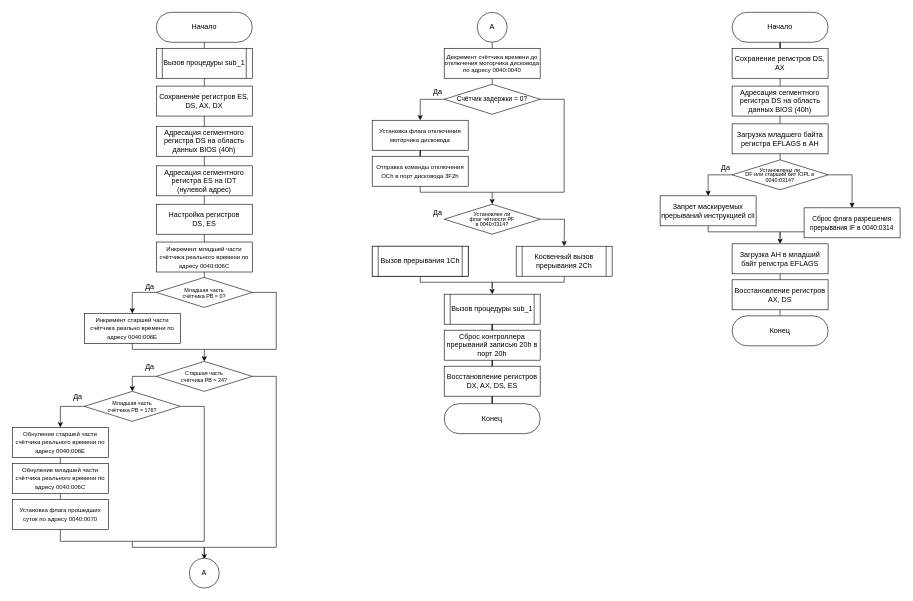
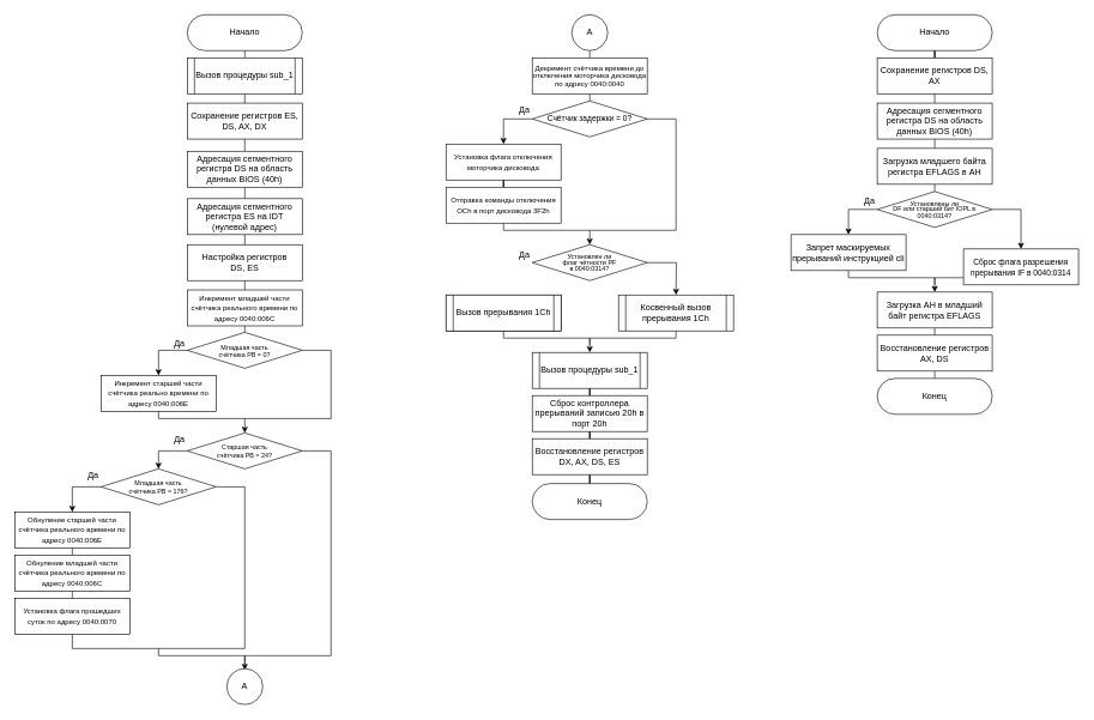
- <mxCell id="84" value="Косвенный вызов прерывания 2Ch" style="shape=process;whiteSpace=wrap;html=1;backgroundOutline=1;size=0.063;" vertex="1" parent="1"><mxGeometry x="860" y="410" width="160" height="50" as="geometry" /></mxCell>
+ <mxCell id="84" value="Косвенный вызов прерывания 1Ch" style="shape=process;whiteSpace=wrap;html=1;backgroundOutline=1;size=0.063;" vertex="1" parent="1"><mxGeometry x="860" y="410" width="160" height="50" as="geometry" /></mxCell>
